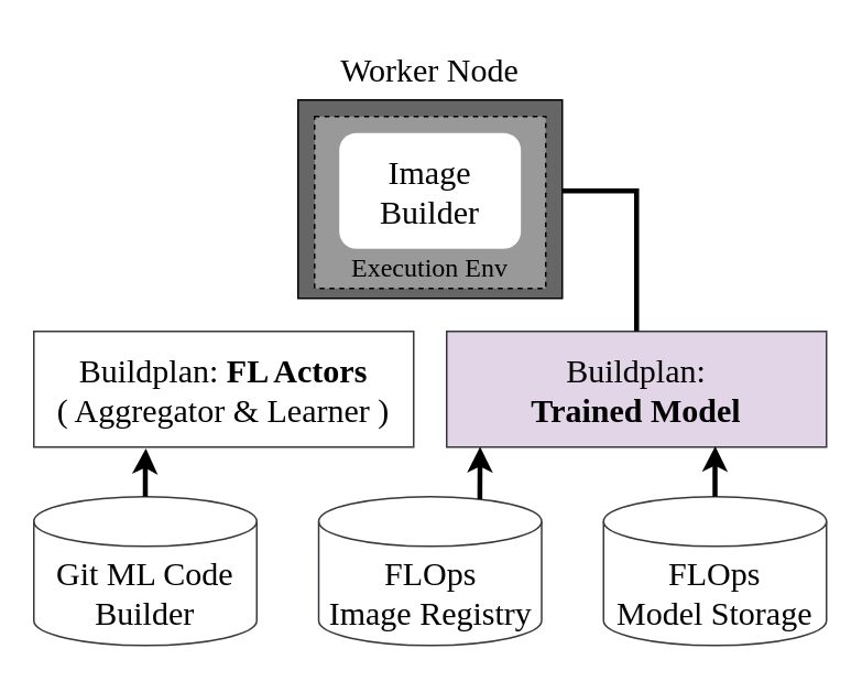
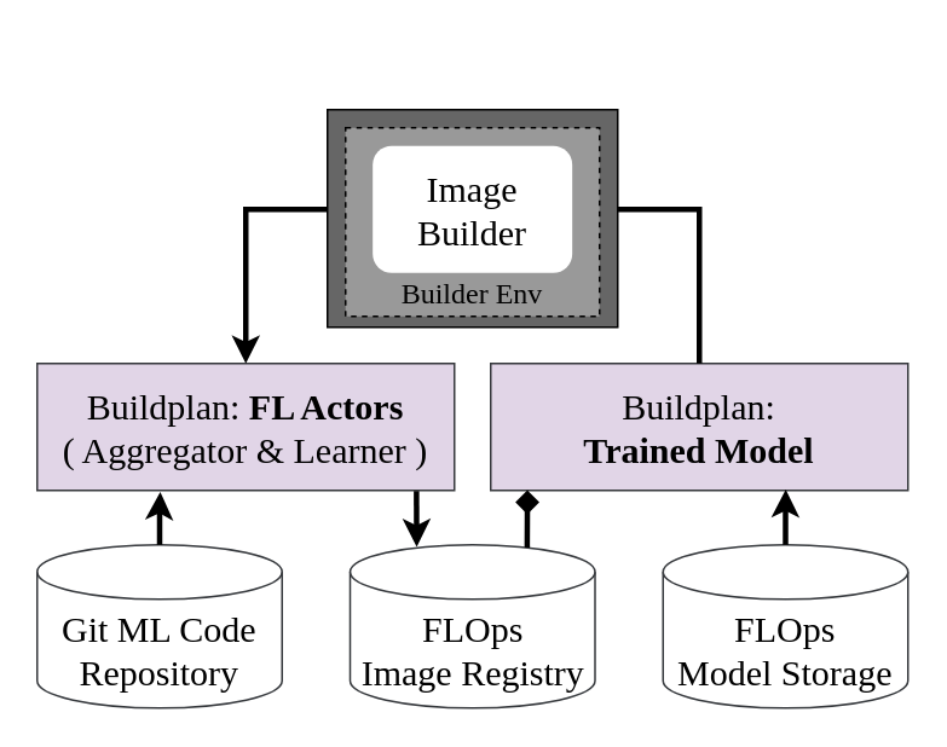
- <mxCell id="13" value="Worker Node" style="text;align=center;verticalAlign=middle;resizable=0;points=[];autosize=1;strokeColor=none;fillColor=none;fontStyle=0;fontSize=20;fontFamily=CMU Sans Serif;" vertex="1" parent="1"><mxGeometry x="195" y="20" width="130" height="40" as="geometry" /></mxCell>
+ <mxCell id="4" style="edgeStyle=orthogonalEdgeStyle;rounded=0;orthogonalLoop=1;jettySize=auto;html=1;entryX=0.5;entryY=0;entryDx=0;entryDy=0;exitX=0;exitY=0.5;exitDx=0;exitDy=0;strokeWidth=3;fontFamily=CMU Sans Serif;" edge="1" parent="1" source="16" target="2"><mxGeometry relative="1" as="geometry" /></mxCell>
- <mxCell id="15" value="&lt;font style=&quot;font-size: 16px;&quot;&gt;Execution Env&lt;/font&gt;" style="rounded=0;whiteSpace=wrap;html=1;verticalAlign=bottom;fillColor=#999999;strokeColor=#000000;dashed=1;fontColor=#000000;fontSize=14;fontFamily=CMU Sans Serif;" vertex="1" parent="1"><mxGeometry x="190" y="70" width="140" height="104" as="geometry" /></mxCell>
+ <mxCell id="15" value="&lt;font style=&quot;font-size: 16px;&quot;&gt;Builder Env&lt;/font&gt;" style="rounded=0;whiteSpace=wrap;html=1;verticalAlign=bottom;fillColor=#999999;strokeColor=#000000;dashed=1;fontColor=#000000;fontSize=14;fontFamily=CMU Sans Serif;" vertex="1" parent="1"><mxGeometry x="190" y="70" width="140" height="104" as="geometry" /></mxCell>
- <mxCell id="2" value="&lt;font color=&quot;#000000&quot; style=&quot;font-size: 20px;&quot;&gt;Buildplan: &lt;b style=&quot;&quot;&gt;FL Actors&lt;/b&gt;&lt;/font&gt;&lt;div&gt;&lt;font color=&quot;#000000&quot; style=&quot;font-size: 20px;&quot;&gt;( Aggregator &amp;amp; Learner )&lt;/font&gt;&lt;/div&gt;" style="rounded=0;whiteSpace=wrap;html=1;fillColor=#FFFFFF;strokeColor=#36393d;fontStyle=0;fontFamily=CMU Sans Serif;" vertex="1" parent="1"><mxGeometry x="20" y="200" width="230" height="70" as="geometry" /></mxCell>
+ <mxCell id="2" value="&lt;font color=&quot;#000000&quot; style=&quot;font-size: 20px;&quot;&gt;Buildplan: &lt;b style=&quot;&quot;&gt;FL Actors&lt;/b&gt;&lt;/font&gt;&lt;div&gt;&lt;font color=&quot;#000000&quot; style=&quot;font-size: 20px;&quot;&gt;( Aggregator &amp;amp; Learner )&lt;/font&gt;&lt;/div&gt;" style="rounded=0;whiteSpace=wrap;html=1;fillColor=#e1d5e7;strokeColor=#36393d;fontStyle=0;fontFamily=CMU Sans Serif;" vertex="1" parent="1"><mxGeometry x="20" y="200" width="230" height="70" as="geometry" /></mxCell>
+ <mxCell id="10" style="edgeStyle=orthogonalEdgeStyle;rounded=0;orthogonalLoop=1;jettySize=auto;html=1;exitX=0.909;exitY=1.004;exitDx=0;exitDy=0;exitPerimeter=0;strokeWidth=3;entryX=0.272;entryY=0.013;entryDx=0;entryDy=0;entryPerimeter=0;fontFamily=CMU Sans Serif;" edge="1" parent="1" source="2" target="8"><mxGeometry relative="1" as="geometry"><mxPoint x="229" y="300" as="targetPoint" /></mxGeometry></mxCell>
- <mxCell id="11" style="edgeStyle=orthogonalEdgeStyle;rounded=0;orthogonalLoop=1;jettySize=auto;html=1;entryX=0.088;entryY=0.998;entryDx=0;entryDy=0;entryPerimeter=0;strokeWidth=3;exitX=0.723;exitY=0.016;exitDx=0;exitDy=0;exitPerimeter=0;fontFamily=CMU Sans Serif;" edge="1" parent="1" source="8" target="3"><mxGeometry relative="1" as="geometry"><mxPoint x="290" y="300" as="sourcePoint" /><Array as="points"><mxPoint x="290" y="300" /><mxPoint x="290" y="300" /></Array></mxGeometry></mxCell>
+ <mxCell id="11" style="edgeStyle=orthogonalEdgeStyle;rounded=0;orthogonalLoop=1;jettySize=auto;html=1;entryX=0.088;entryY=0.998;entryDx=0;entryDy=0;entryPerimeter=0;strokeWidth=3;exitX=0.723;exitY=0.016;exitDx=0;exitDy=0;exitPerimeter=0;fontFamily=CMU Sans Serif;endArrow=diamond;" edge="1" parent="1" source="8" target="3"><mxGeometry relative="1" as="geometry"><mxPoint x="290" y="300" as="sourcePoint" /><Array as="points"><mxPoint x="290" y="300" /><mxPoint x="290" y="300" /></Array></mxGeometry></mxCell>
- <mxCell id="6" value="&lt;font color=&quot;#000000&quot;&gt;&lt;span style=&quot;font-size: 20px;&quot;&gt;Git ML Code&lt;br&gt;Builder&lt;/span&gt;&lt;/font&gt;" style="rounded=0;whiteSpace=wrap;html=1;fillColor=#FFFFFF;strokeColor=#36393d;fontStyle=0;fontFamily=CMU Sans Serif;shape=cylinder3;boundedLbl=1;backgroundOutline=1;size=15;" vertex="1" parent="1"><mxGeometry x="20" y="300" width="135" height="90" as="geometry" /></mxCell>
+ <mxCell id="6" value="&lt;font color=&quot;#000000&quot;&gt;&lt;span style=&quot;font-size: 20px;&quot;&gt;Git ML Code&lt;br&gt;Repository&lt;/span&gt;&lt;/font&gt;" style="rounded=0;whiteSpace=wrap;html=1;fillColor=#FFFFFF;strokeColor=#36393d;fontStyle=0;fontFamily=CMU Sans Serif;shape=cylinder3;boundedLbl=1;backgroundOutline=1;size=15;" vertex="1" parent="1"><mxGeometry x="20" y="300" width="135" height="90" as="geometry" /></mxCell>
